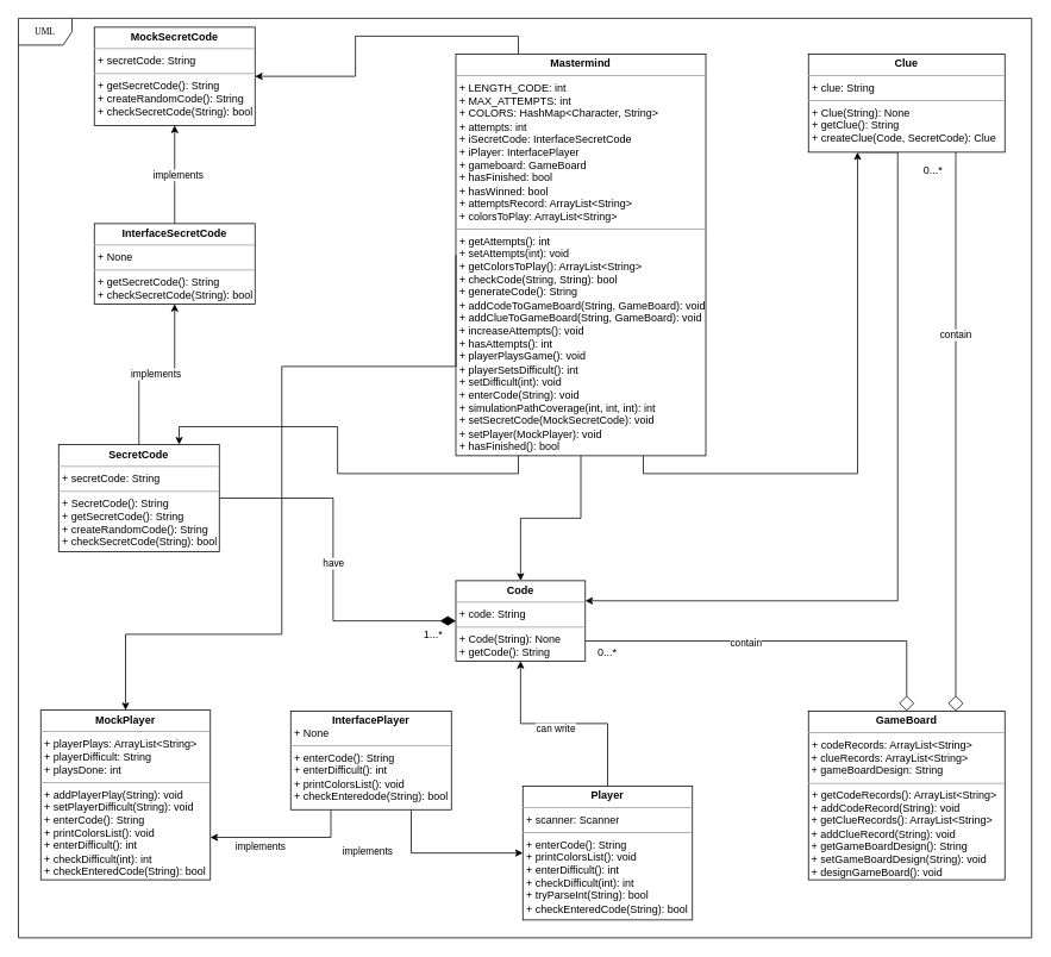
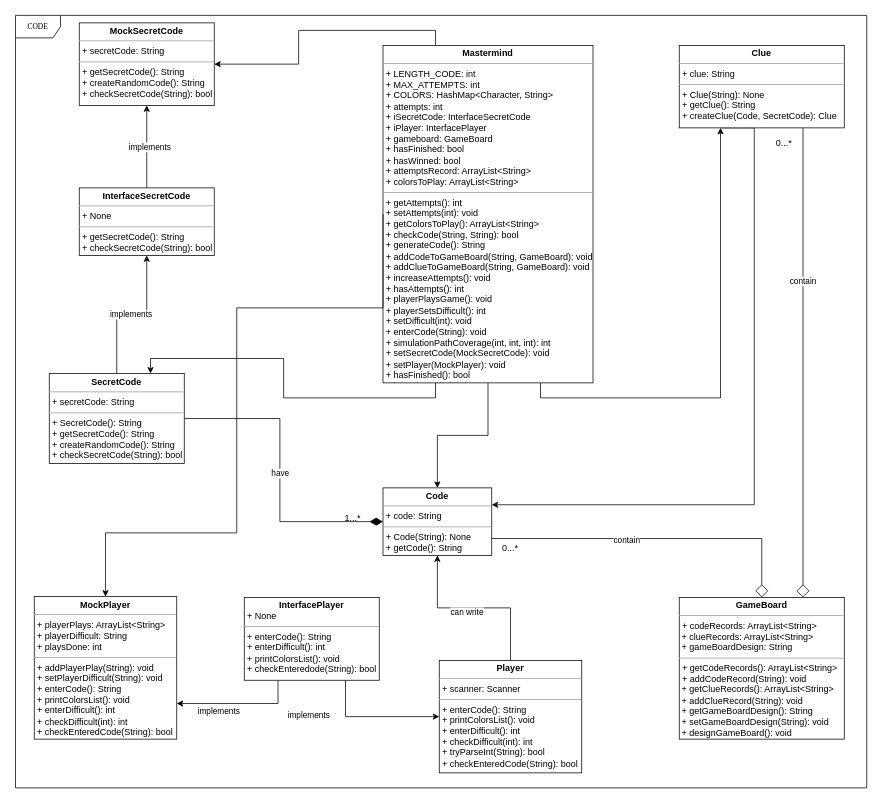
- <mxCell id="2" value="UML" style="shape=umlFrame;whiteSpace=wrap;html=1;rounded=0;shadow=0;comic=0;labelBackgroundColor=none;strokeWidth=1;fontFamily=Verdana;fontSize=10;align=center;" parent="1" vertex="1"><mxGeometry x="20" y="20" width="1135" height="1030" as="geometry" /></mxCell>
+ <mxCell id="2" value="CODE" style="shape=umlFrame;whiteSpace=wrap;html=1;rounded=0;shadow=0;comic=0;labelBackgroundColor=none;strokeWidth=1;fontFamily=Verdana;fontSize=10;align=center;" parent="1" vertex="1"><mxGeometry x="20" y="20" width="1135" height="1030" as="geometry" /></mxCell>
- <mxCell id="23" value="1...*" style="text;html=1;strokeColor=none;fillColor=none;align=center;verticalAlign=middle;whiteSpace=wrap;rounded=0;" parent="1" vertex="1"><mxGeometry x="465" y="700" width="40" height="20" as="geometry" /></mxCell>
+ <mxCell id="23" value="1...*" style="text;html=1;strokeColor=none;fillColor=none;align=center;verticalAlign=middle;whiteSpace=wrap;rounded=0;" parent="1" vertex="1"><mxGeometry x="450" y="680" width="40" height="20" as="geometry" /></mxCell>
